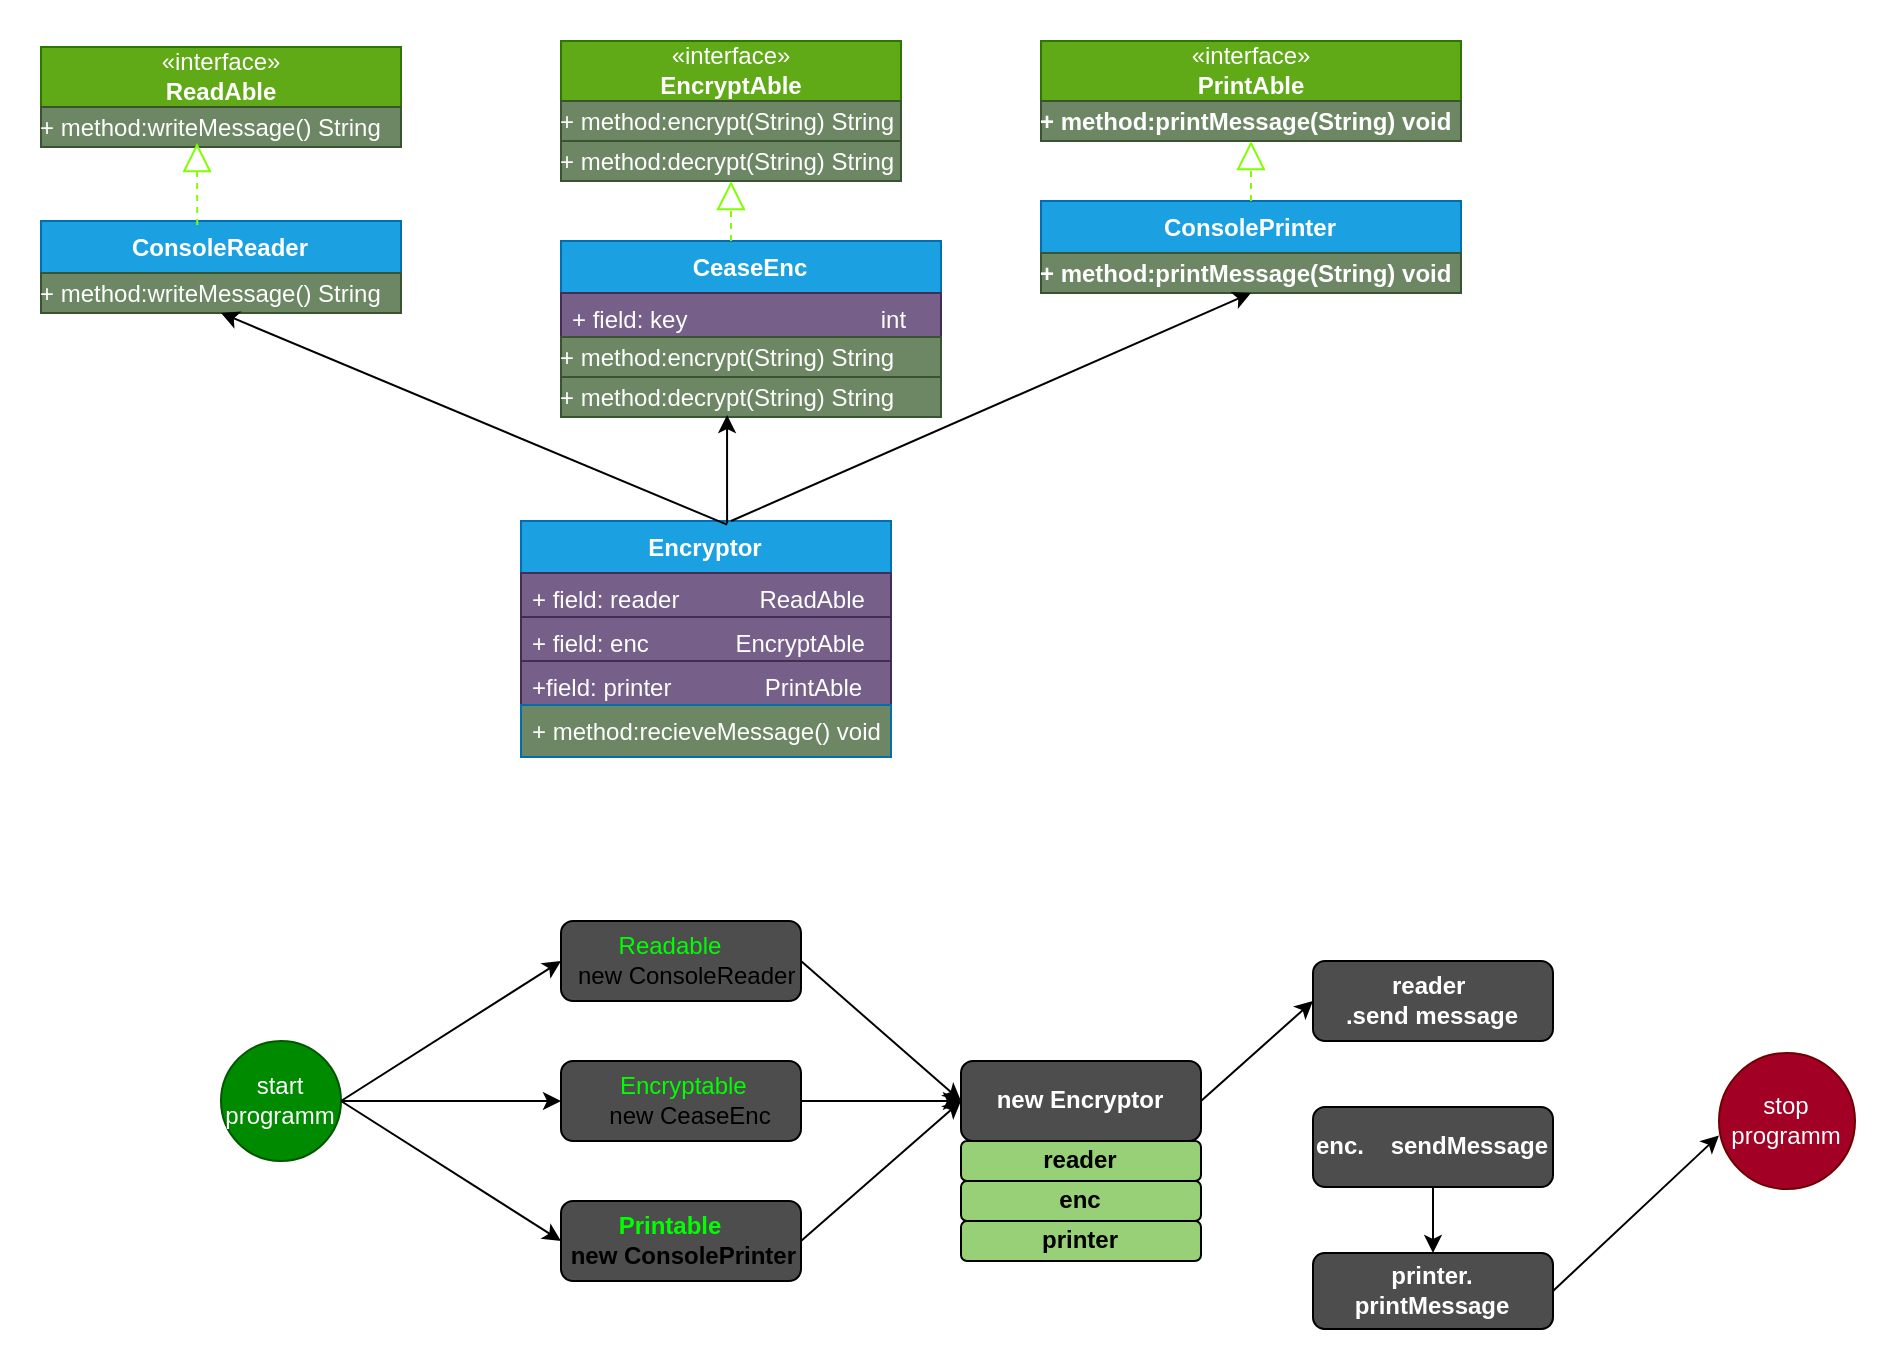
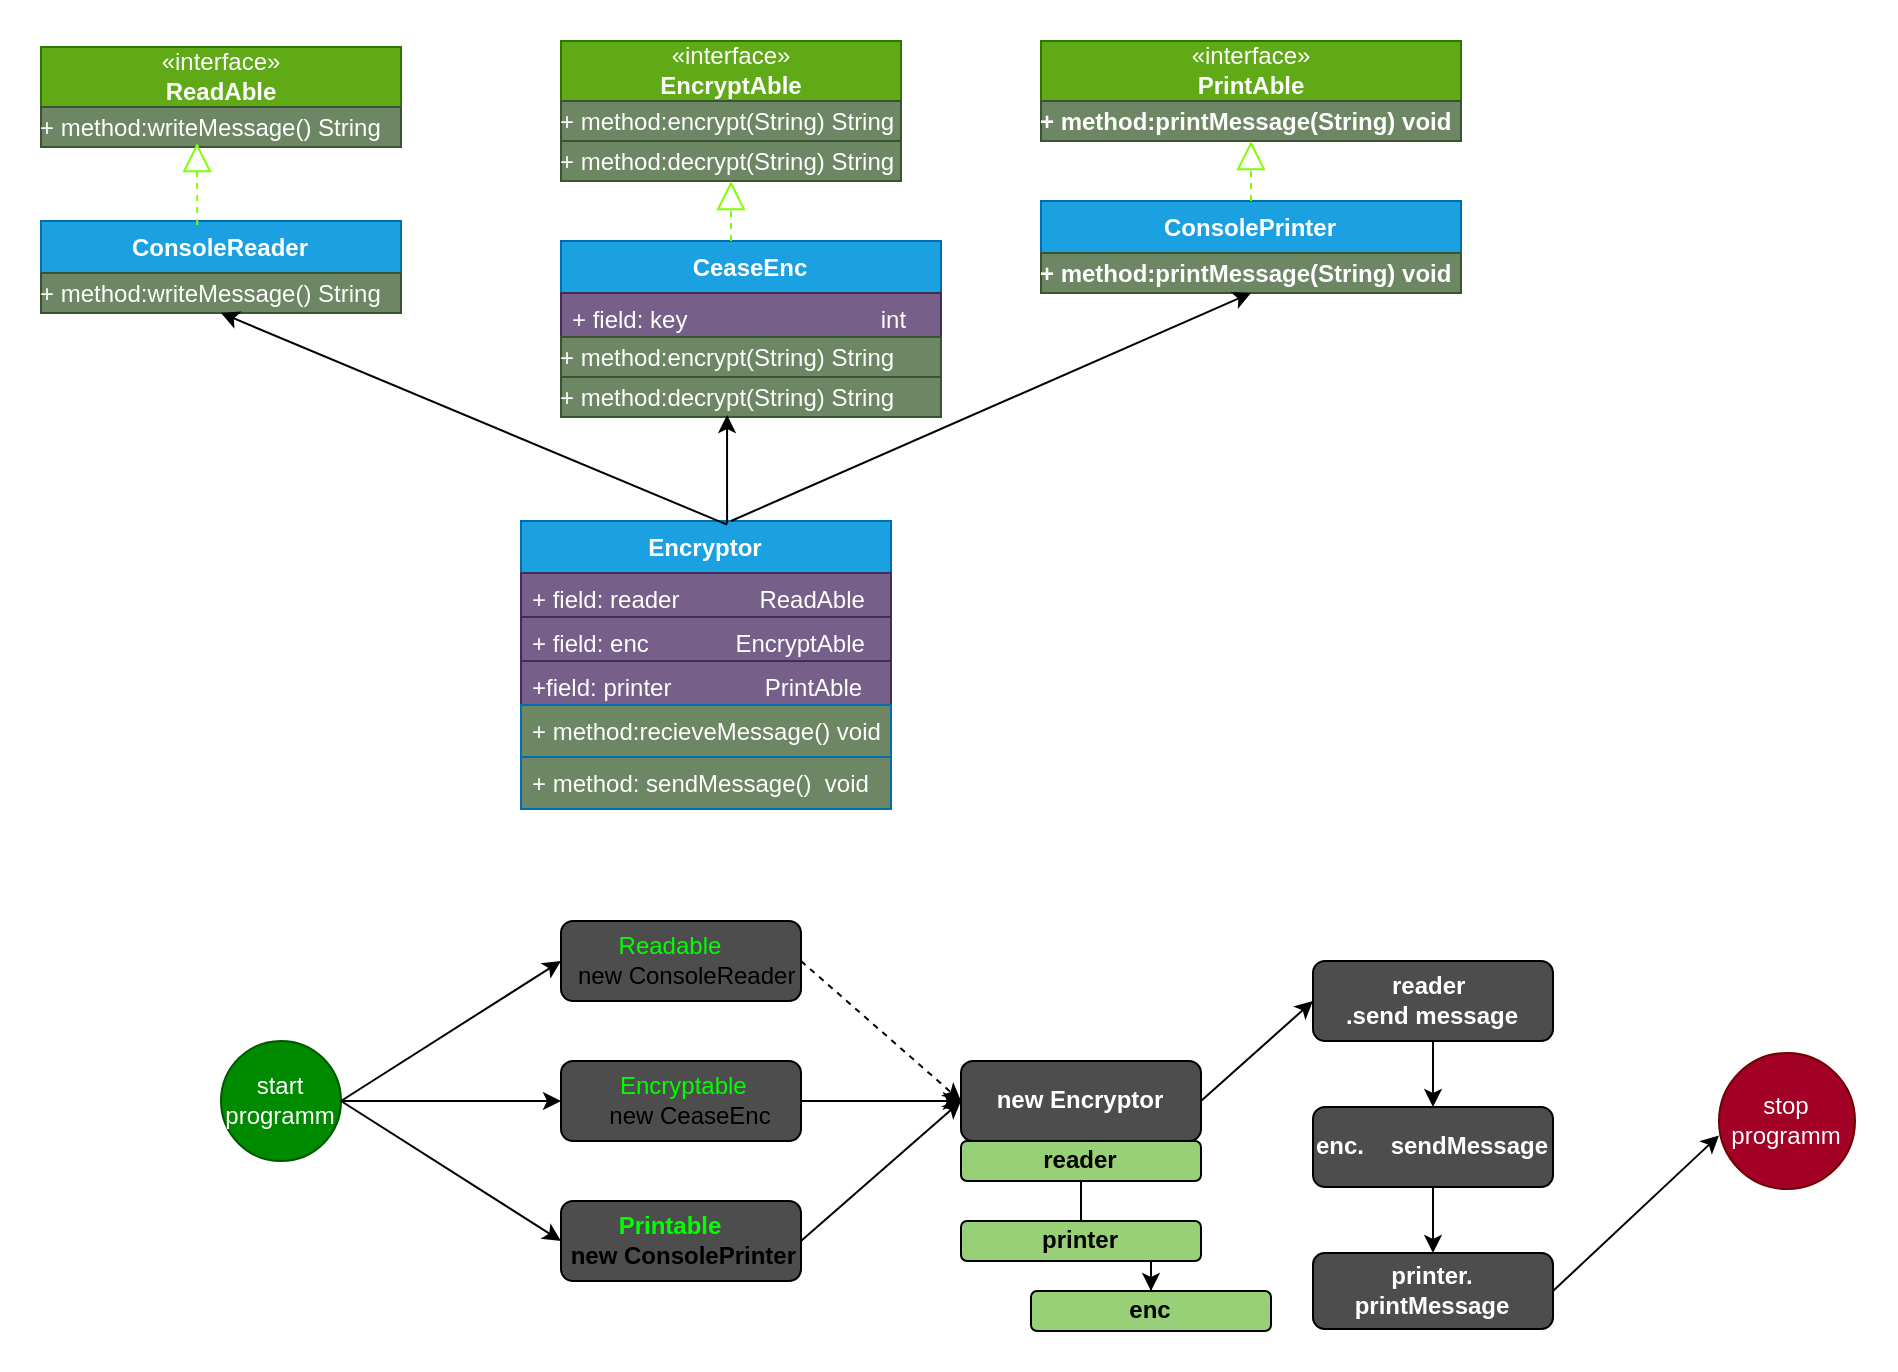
+ <mxCell id="24" value="+ method: sendMessage()  void" style="text;strokeColor=#006EAF;fillColor=#6D8764;align=left;verticalAlign=top;spacingLeft=4;spacingRight=4;overflow=hidden;rotatable=0;points=[[0,0.5],[1,0.5]];portConstraint=eastwest;fontColor=#FFFFFF;" parent="1" vertex="1"><mxGeometry x="260" y="378" width="185" height="26" as="geometry" /></mxCell>
- <mxCell id="37" value="" style="endArrow=classic;html=1;rounded=0;fontColor=#FFFFFF;exitX=1;exitY=0.5;exitDx=0;exitDy=0;entryX=0;entryY=0.5;entryDx=0;entryDy=0;" edge="1" parent="1" source="31" target="36"><mxGeometry width="50" height="50" relative="1" as="geometry"><mxPoint x="350" y="440" as="sourcePoint" /><mxPoint x="470" y="490" as="targetPoint" /></mxGeometry></mxCell>
+ <mxCell id="37" value="" style="endArrow=classic;html=1;rounded=0;fontColor=#FFFFFF;exitX=1;exitY=0.5;exitDx=0;exitDy=0;entryX=0;entryY=0.5;entryDx=0;entryDy=0;dashed=1;" edge="1" parent="1" source="31" target="36"><mxGeometry width="50" height="50" relative="1" as="geometry"><mxPoint x="350" y="440" as="sourcePoint" /><mxPoint x="470" y="490" as="targetPoint" /></mxGeometry></mxCell>
+ <mxCell id="40" style="edgeStyle=orthogonalEdgeStyle;rounded=0;orthogonalLoop=1;jettySize=auto;html=1;exitX=0.5;exitY=1;exitDx=0;exitDy=0;entryX=0.5;entryY=0;entryDx=0;entryDy=0;fontColor=#FFFFFF;" edge="1" parent="1" source="41" target="48"><mxGeometry relative="1" as="geometry" /></mxCell>
- <mxCell id="45" value="&lt;font color=&quot;#000000&quot;&gt;&lt;b&gt;enc&lt;/b&gt;&lt;/font&gt;" style="whiteSpace=wrap;html=1;fillColor=#97D077;fontColor=#00FF00;rounded=1;" vertex="1" parent="1"><mxGeometry x="480" y="590" width="120" height="20" as="geometry" /></mxCell>
+ <mxCell id="45" value="&lt;font color=&quot;#000000&quot;&gt;&lt;b&gt;enc&lt;/b&gt;&lt;/font&gt;" style="whiteSpace=wrap;html=1;fillColor=#97D077;fontColor=#00FF00;rounded=1;" vertex="1" parent="1"><mxGeometry x="515" y="645" width="120" height="20" as="geometry" /></mxCell>
